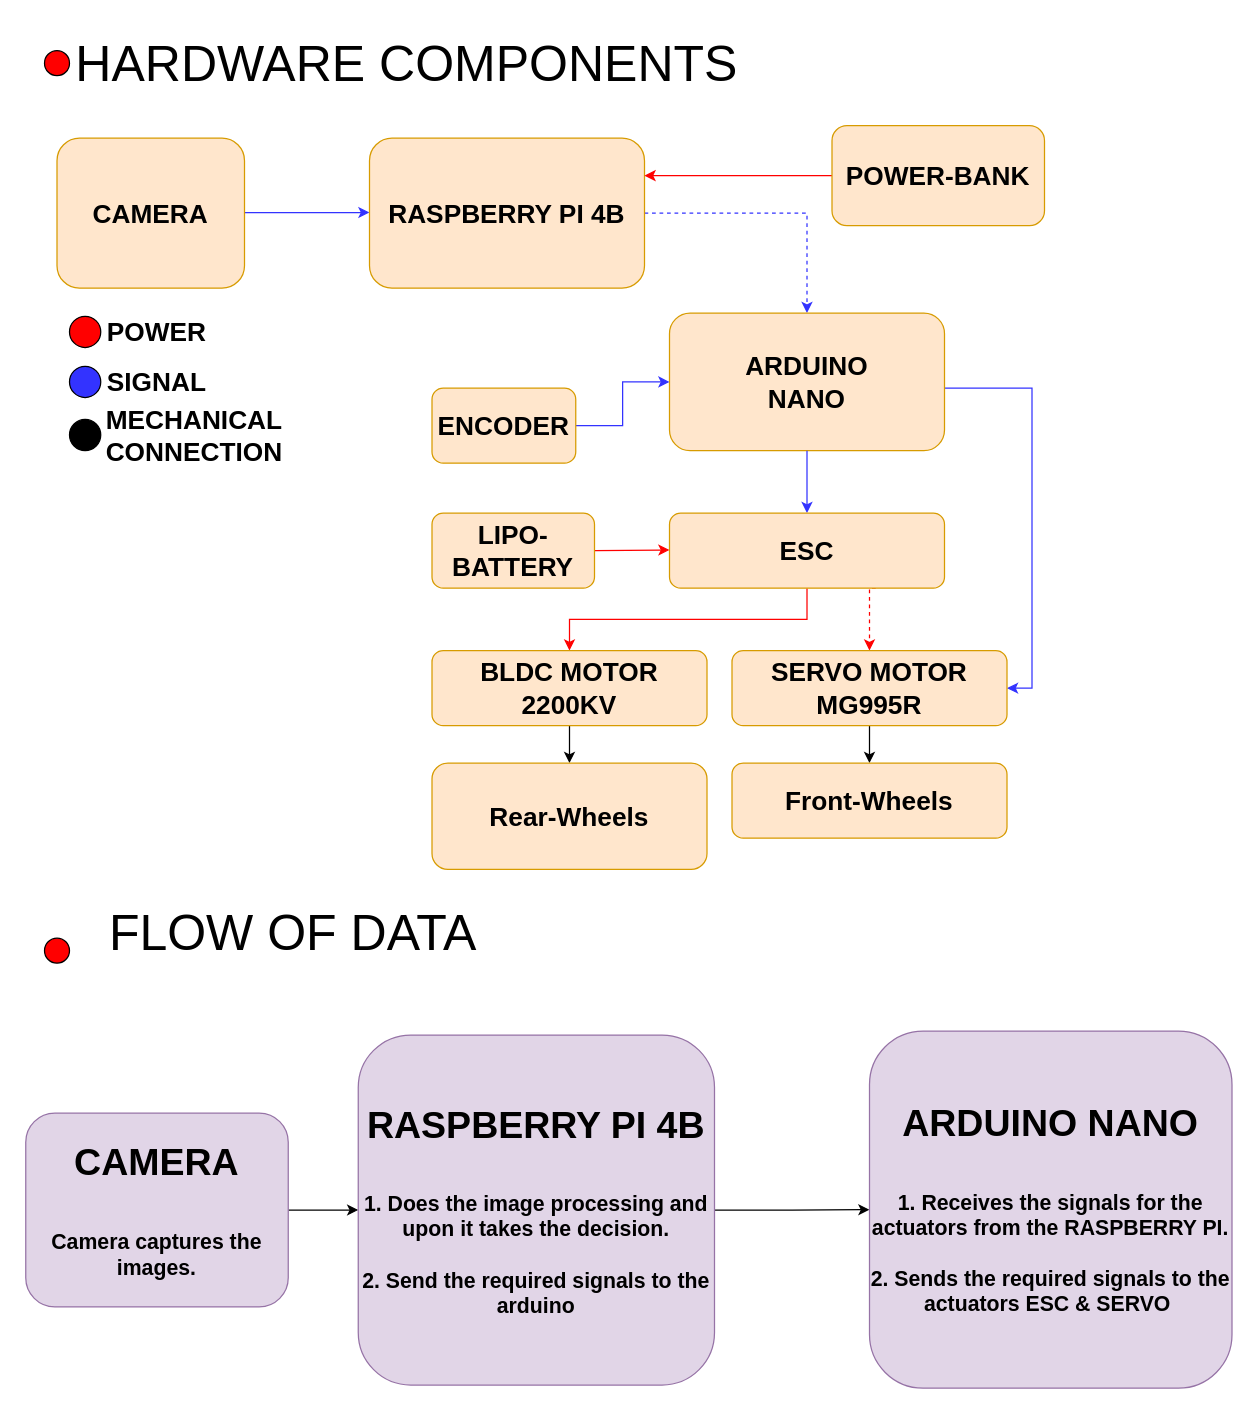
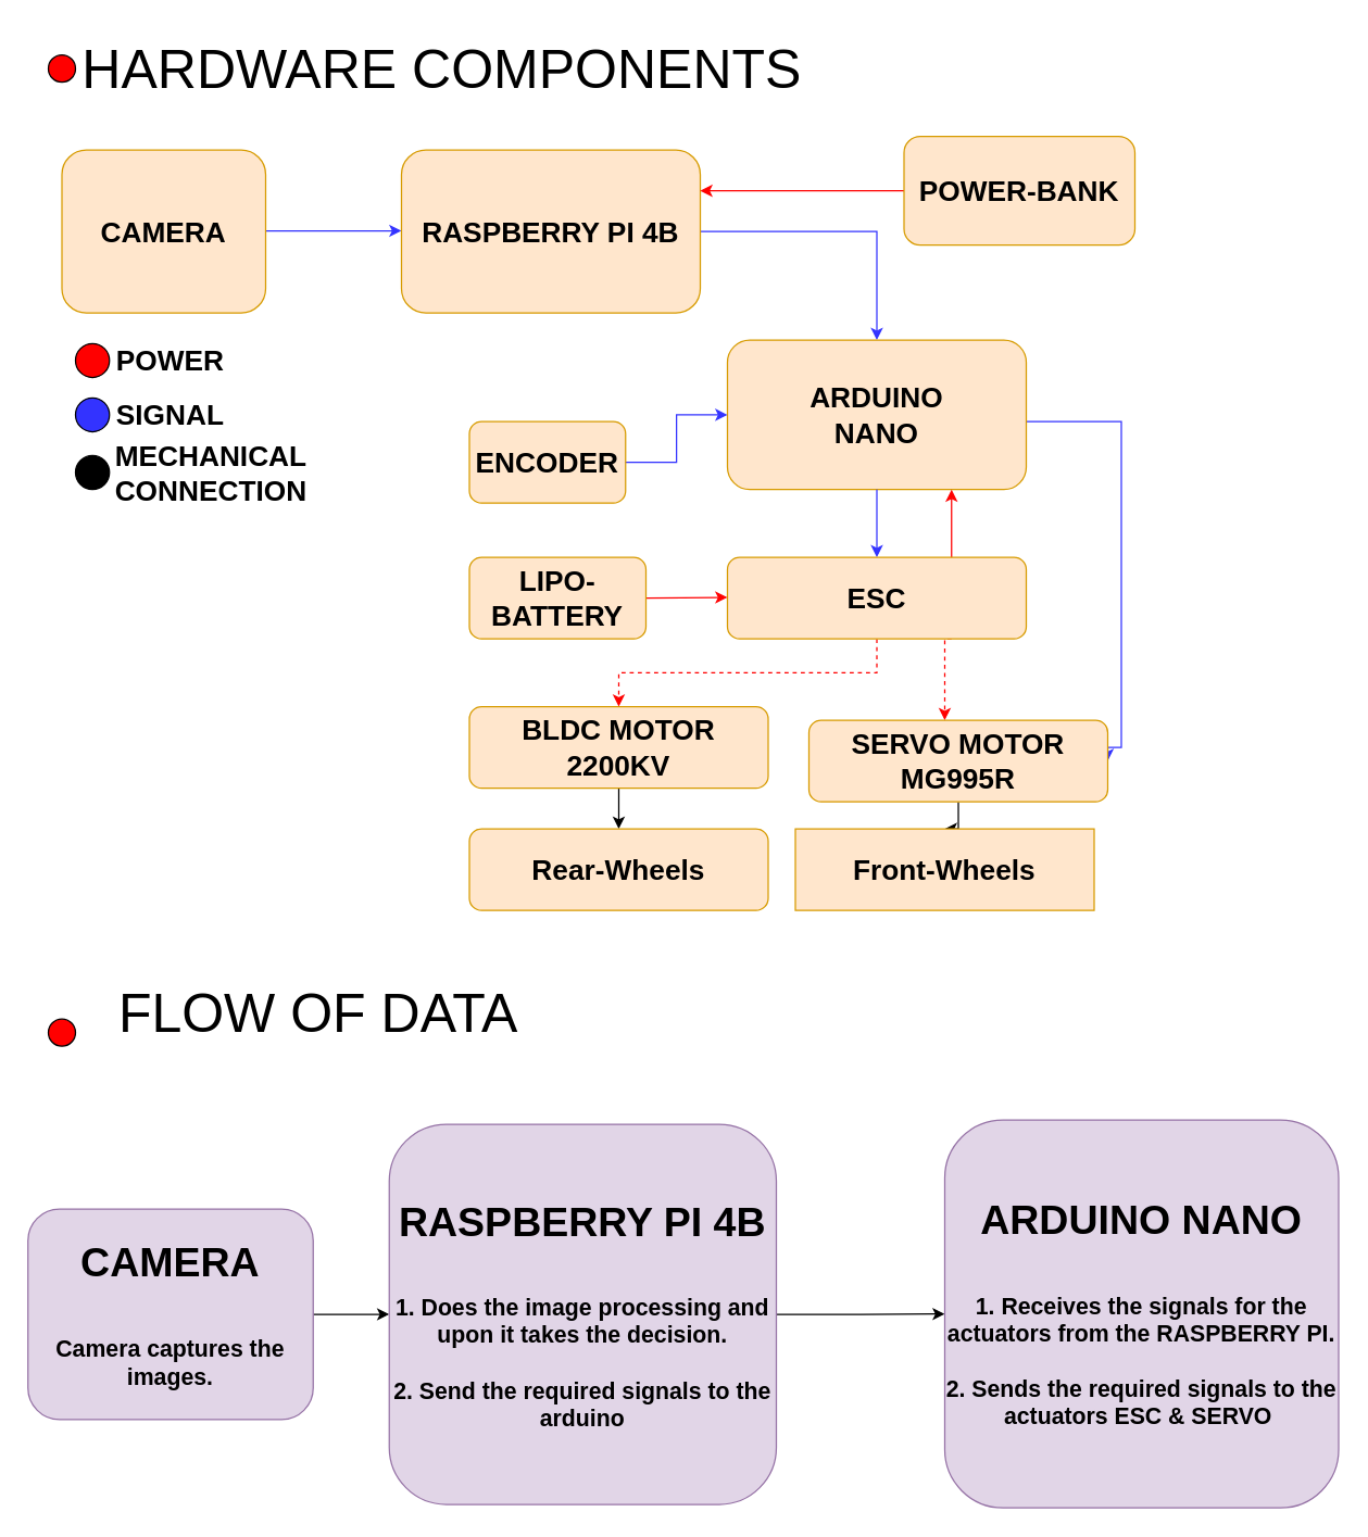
- <mxCell id="4" style="edgeStyle=orthogonalEdgeStyle;rounded=0;orthogonalLoop=1;jettySize=auto;html=1;exitX=1;exitY=0.5;exitDx=0;exitDy=0;entryX=0.5;entryY=0;entryDx=0;entryDy=0;strokeColor=#3333FF;dashed=1;" edge="1" parent="1" source="5" target="9"><mxGeometry relative="1" as="geometry" /></mxCell>
+ <mxCell id="4" style="edgeStyle=orthogonalEdgeStyle;rounded=0;orthogonalLoop=1;jettySize=auto;html=1;exitX=1;exitY=0.5;exitDx=0;exitDy=0;entryX=0.5;entryY=0;entryDx=0;entryDy=0;strokeColor=#3333FF;" edge="1" parent="1" source="5" target="9"><mxGeometry relative="1" as="geometry" /></mxCell>
+ <mxCell id="12" style="edgeStyle=orthogonalEdgeStyle;rounded=0;orthogonalLoop=1;jettySize=auto;html=1;exitX=0.75;exitY=0;exitDx=0;exitDy=0;entryX=0.75;entryY=1;entryDx=0;entryDy=0;strokeColor=#FF0000;" edge="1" parent="1" source="14" target="9"><mxGeometry relative="1" as="geometry" /></mxCell>
- <mxCell id="11" style="edgeStyle=orthogonalEdgeStyle;rounded=0;orthogonalLoop=1;jettySize=auto;html=1;strokeColor=#FF0000;entryX=0.5;entryY=0;entryDx=0;entryDy=0;" edge="1" parent="1" source="14" target="22"><mxGeometry relative="1" as="geometry"><mxPoint x="645" y="530" as="targetPoint" /></mxGeometry></mxCell>
+ <mxCell id="11" style="edgeStyle=orthogonalEdgeStyle;rounded=0;orthogonalLoop=1;jettySize=auto;html=1;strokeColor=#FF0000;entryX=0.5;entryY=0;entryDx=0;entryDy=0;dashed=1;" edge="1" parent="1" source="14" target="22"><mxGeometry relative="1" as="geometry"><mxPoint x="645" y="530" as="targetPoint" /></mxGeometry></mxCell>
- <mxCell id="28" value="&lt;b&gt;&lt;font style=&quot;font-size: 21px;&quot;&gt;SERVO MOTOR MG995R&lt;/font&gt;&lt;/b&gt;" style="rounded=1;whiteSpace=wrap;html=1;strokeColor=#d79b00;fillColor=#ffe6cc;" vertex="1" parent="1"><mxGeometry x="585" y="520" width="220" height="60" as="geometry" /></mxCell>
+ <mxCell id="28" value="&lt;b&gt;&lt;font style=&quot;font-size: 21px;&quot;&gt;SERVO MOTOR MG995R&lt;/font&gt;&lt;/b&gt;" style="rounded=1;whiteSpace=wrap;html=1;strokeColor=#d79b00;fillColor=#ffe6cc;" vertex="1" parent="1"><mxGeometry x="595" y="530" width="220" height="60" as="geometry" /></mxCell>
- <mxCell id="30" value="&lt;b&gt;&lt;font style=&quot;font-size: 21px;&quot;&gt;Front-Wheels&lt;/font&gt;&lt;/b&gt;" style="rounded=1;whiteSpace=wrap;html=1;strokeColor=#d79b00;fillColor=#ffe6cc;" vertex="1" parent="1"><mxGeometry x="585" y="610" width="220" height="60" as="geometry" /></mxCell>
+ <mxCell id="30" value="&lt;b&gt;&lt;font style=&quot;font-size: 21px;&quot;&gt;Front-Wheels&lt;/font&gt;&lt;/b&gt;" style="whiteSpace=wrap;html=1;strokeColor=#d79b00;fillColor=#ffe6cc;rounded=0;" vertex="1" parent="1"><mxGeometry x="585" y="610" width="220" height="60" as="geometry" /></mxCell>
- <mxCell id="29" value="&lt;b&gt;&lt;font style=&quot;font-size: 21px;&quot;&gt;Rear-Wheels&lt;/font&gt;&lt;/b&gt;" style="rounded=1;whiteSpace=wrap;html=1;strokeColor=#d79b00;fillColor=#ffe6cc;" vertex="1" parent="1"><mxGeometry x="345" y="610" width="220" height="85" as="geometry" /></mxCell>
+ <mxCell id="29" value="&lt;b&gt;&lt;font style=&quot;font-size: 21px;&quot;&gt;Rear-Wheels&lt;/font&gt;&lt;/b&gt;" style="rounded=1;whiteSpace=wrap;html=1;strokeColor=#d79b00;fillColor=#ffe6cc;" vertex="1" parent="1"><mxGeometry x="345" y="610" width="220" height="60" as="geometry" /></mxCell>
